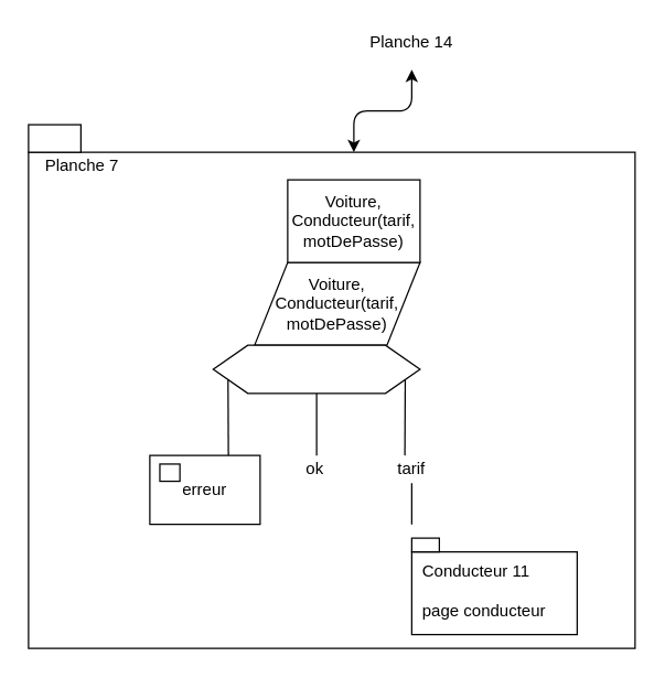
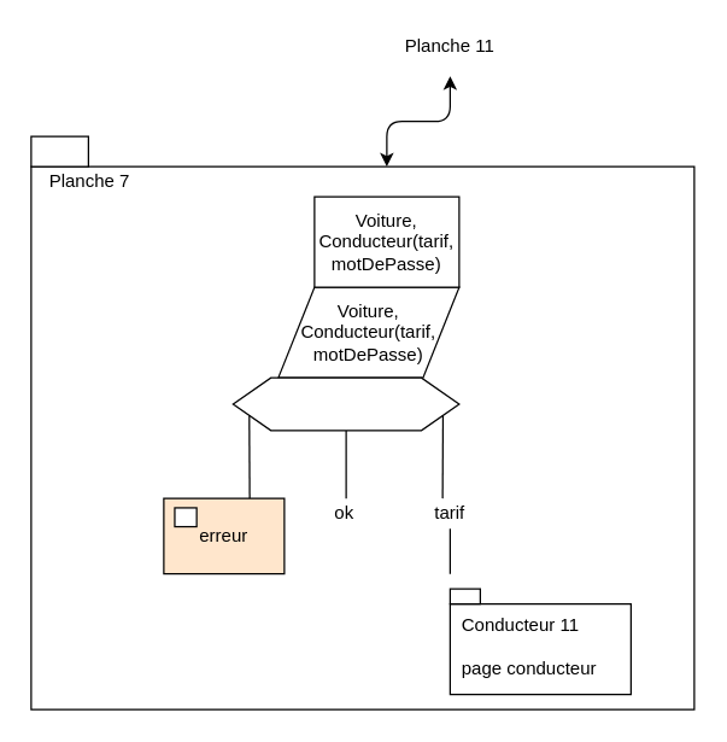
- <mxCell id="22" value="Planche 14" style="text;html=1;strokeColor=none;fillColor=none;align=center;verticalAlign=middle;whiteSpace=wrap;rounded=0;" parent="1" vertex="1"><mxGeometry x="243" y="20" width="110" height="20" as="geometry" /></mxCell>
+ <mxCell id="22" value="Planche 11" style="text;html=1;strokeColor=none;fillColor=none;align=center;verticalAlign=middle;whiteSpace=wrap;rounded=0;" parent="1" vertex="1"><mxGeometry x="243" y="20" width="110" height="20" as="geometry" /></mxCell>
- <mxCell id="18" value="erreur" style="rounded=0;whiteSpace=wrap;html=1;" parent="17" vertex="1"><mxGeometry width="80" height="50" as="geometry" /></mxCell>
+ <mxCell id="18" value="erreur" style="rounded=0;whiteSpace=wrap;html=1;fillColor=#ffe6cc;" parent="17" vertex="1"><mxGeometry width="80" height="50" as="geometry" /></mxCell>
